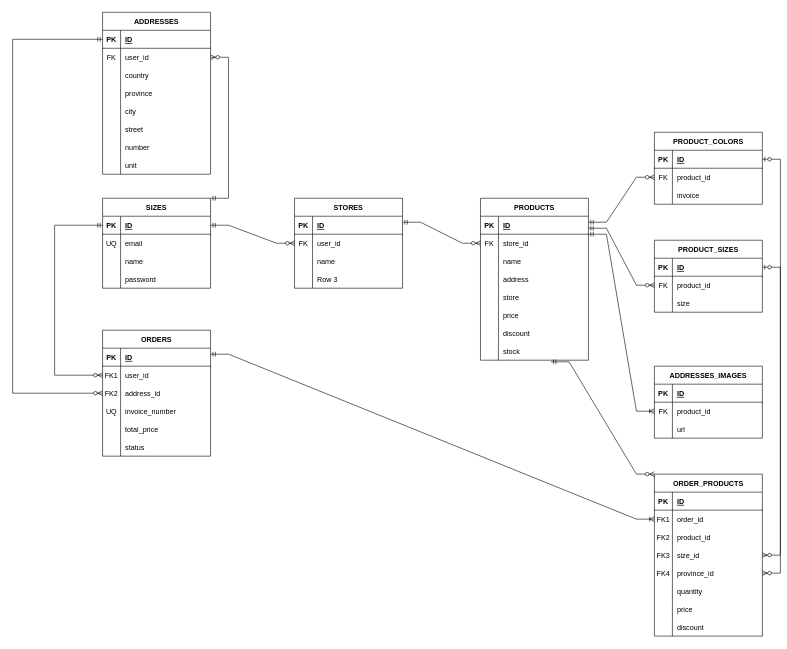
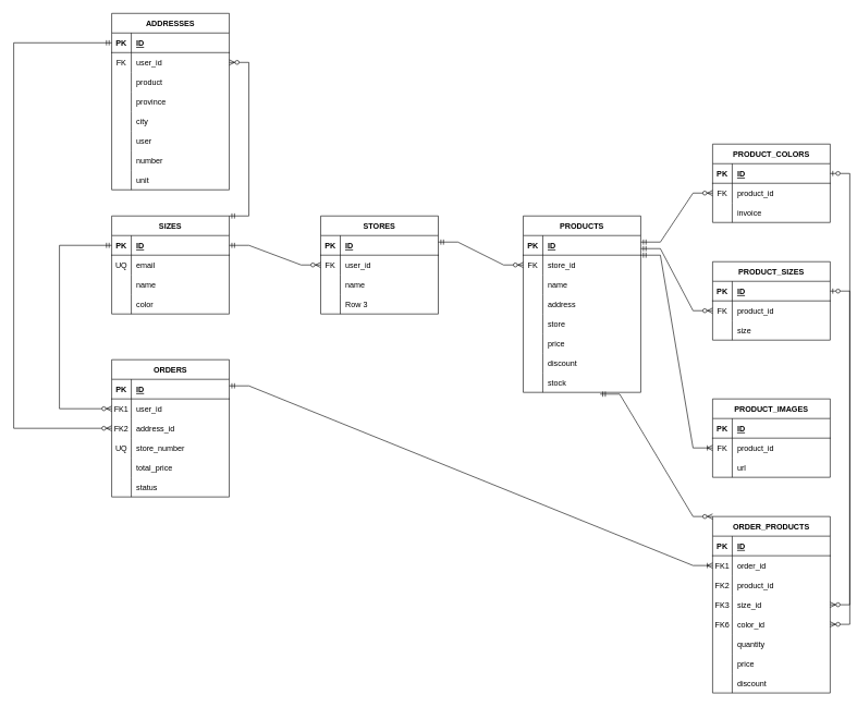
- <mxCell id="81" value="country" style="shape=partialRectangle;connectable=0;fillColor=none;top=0;left=0;bottom=0;right=0;align=left;spacingLeft=6;overflow=hidden;" vertex="1" parent="79"><mxGeometry x="30" width="150" height="30" as="geometry"><mxRectangle width="150" height="30" as="alternateBounds" /></mxGeometry></mxCell>
+ <mxCell id="81" value="product" style="shape=partialRectangle;connectable=0;fillColor=none;top=0;left=0;bottom=0;right=0;align=left;spacingLeft=6;overflow=hidden;" vertex="1" parent="79"><mxGeometry x="30" width="150" height="30" as="geometry"><mxRectangle width="150" height="30" as="alternateBounds" /></mxGeometry></mxCell>
- <mxCell id="90" value="street" style="shape=partialRectangle;connectable=0;fillColor=none;top=0;left=0;bottom=0;right=0;align=left;spacingLeft=6;overflow=hidden;" vertex="1" parent="88"><mxGeometry x="30" width="150" height="30" as="geometry"><mxRectangle width="150" height="30" as="alternateBounds" /></mxGeometry></mxCell>
+ <mxCell id="90" value="user" style="shape=partialRectangle;connectable=0;fillColor=none;top=0;left=0;bottom=0;right=0;align=left;spacingLeft=6;overflow=hidden;" vertex="1" parent="88"><mxGeometry x="30" width="150" height="30" as="geometry"><mxRectangle width="150" height="30" as="alternateBounds" /></mxGeometry></mxCell>
- <mxCell id="14" value="password" style="shape=partialRectangle;connectable=0;fillColor=none;top=0;left=0;bottom=0;right=0;align=left;spacingLeft=6;overflow=hidden;" vertex="1" parent="12"><mxGeometry x="30" width="150" height="30" as="geometry"><mxRectangle width="150" height="30" as="alternateBounds" /></mxGeometry></mxCell>
+ <mxCell id="14" value="color" style="shape=partialRectangle;connectable=0;fillColor=none;top=0;left=0;bottom=0;right=0;align=left;spacingLeft=6;overflow=hidden;" vertex="1" parent="12"><mxGeometry x="30" width="150" height="30" as="geometry"><mxRectangle width="150" height="30" as="alternateBounds" /></mxGeometry></mxCell>
- <mxCell id="117" value="ADDRESSES_IMAGES" style="shape=table;startSize=30;container=1;collapsible=1;childLayout=tableLayout;fixedRows=1;rowLines=0;fontStyle=1;align=center;resizeLast=1;" vertex="1" parent="1"><mxGeometry x="1090" y="610" width="180" height="120" as="geometry" /></mxCell>
+ <mxCell id="117" value="PRODUCT_IMAGES" style="shape=table;startSize=30;container=1;collapsible=1;childLayout=tableLayout;fixedRows=1;rowLines=0;fontStyle=1;align=center;resizeLast=1;" vertex="1" parent="1"><mxGeometry x="1090" y="610" width="180" height="120" as="geometry" /></mxCell>
- <mxCell id="65" value="invoice_number" style="shape=partialRectangle;connectable=0;fillColor=none;top=0;left=0;bottom=0;right=0;align=left;spacingLeft=6;overflow=hidden;" vertex="1" parent="63"><mxGeometry x="30" width="150" height="30" as="geometry"><mxRectangle width="150" height="30" as="alternateBounds" /></mxGeometry></mxCell>
+ <mxCell id="65" value="store_number" style="shape=partialRectangle;connectable=0;fillColor=none;top=0;left=0;bottom=0;right=0;align=left;spacingLeft=6;overflow=hidden;" vertex="1" parent="63"><mxGeometry x="30" width="150" height="30" as="geometry"><mxRectangle width="150" height="30" as="alternateBounds" /></mxGeometry></mxCell>
- <mxCell id="141" value="FK4" style="shape=partialRectangle;connectable=0;fillColor=none;top=0;left=0;bottom=0;right=0;editable=1;overflow=hidden;" vertex="1" parent="140"><mxGeometry width="30" height="30" as="geometry"><mxRectangle width="30" height="30" as="alternateBounds" /></mxGeometry></mxCell>
+ <mxCell id="141" value="FK6" style="shape=partialRectangle;connectable=0;fillColor=none;top=0;left=0;bottom=0;right=0;editable=1;overflow=hidden;" vertex="1" parent="140"><mxGeometry width="30" height="30" as="geometry"><mxRectangle width="30" height="30" as="alternateBounds" /></mxGeometry></mxCell>
- <mxCell id="142" value="province_id" style="shape=partialRectangle;connectable=0;fillColor=none;top=0;left=0;bottom=0;right=0;align=left;spacingLeft=6;overflow=hidden;" vertex="1" parent="140"><mxGeometry x="30" width="150" height="30" as="geometry"><mxRectangle width="150" height="30" as="alternateBounds" /></mxGeometry></mxCell>
+ <mxCell id="142" value="color_id" style="shape=partialRectangle;connectable=0;fillColor=none;top=0;left=0;bottom=0;right=0;align=left;spacingLeft=6;overflow=hidden;" vertex="1" parent="140"><mxGeometry x="30" width="150" height="30" as="geometry"><mxRectangle width="150" height="30" as="alternateBounds" /></mxGeometry></mxCell>
